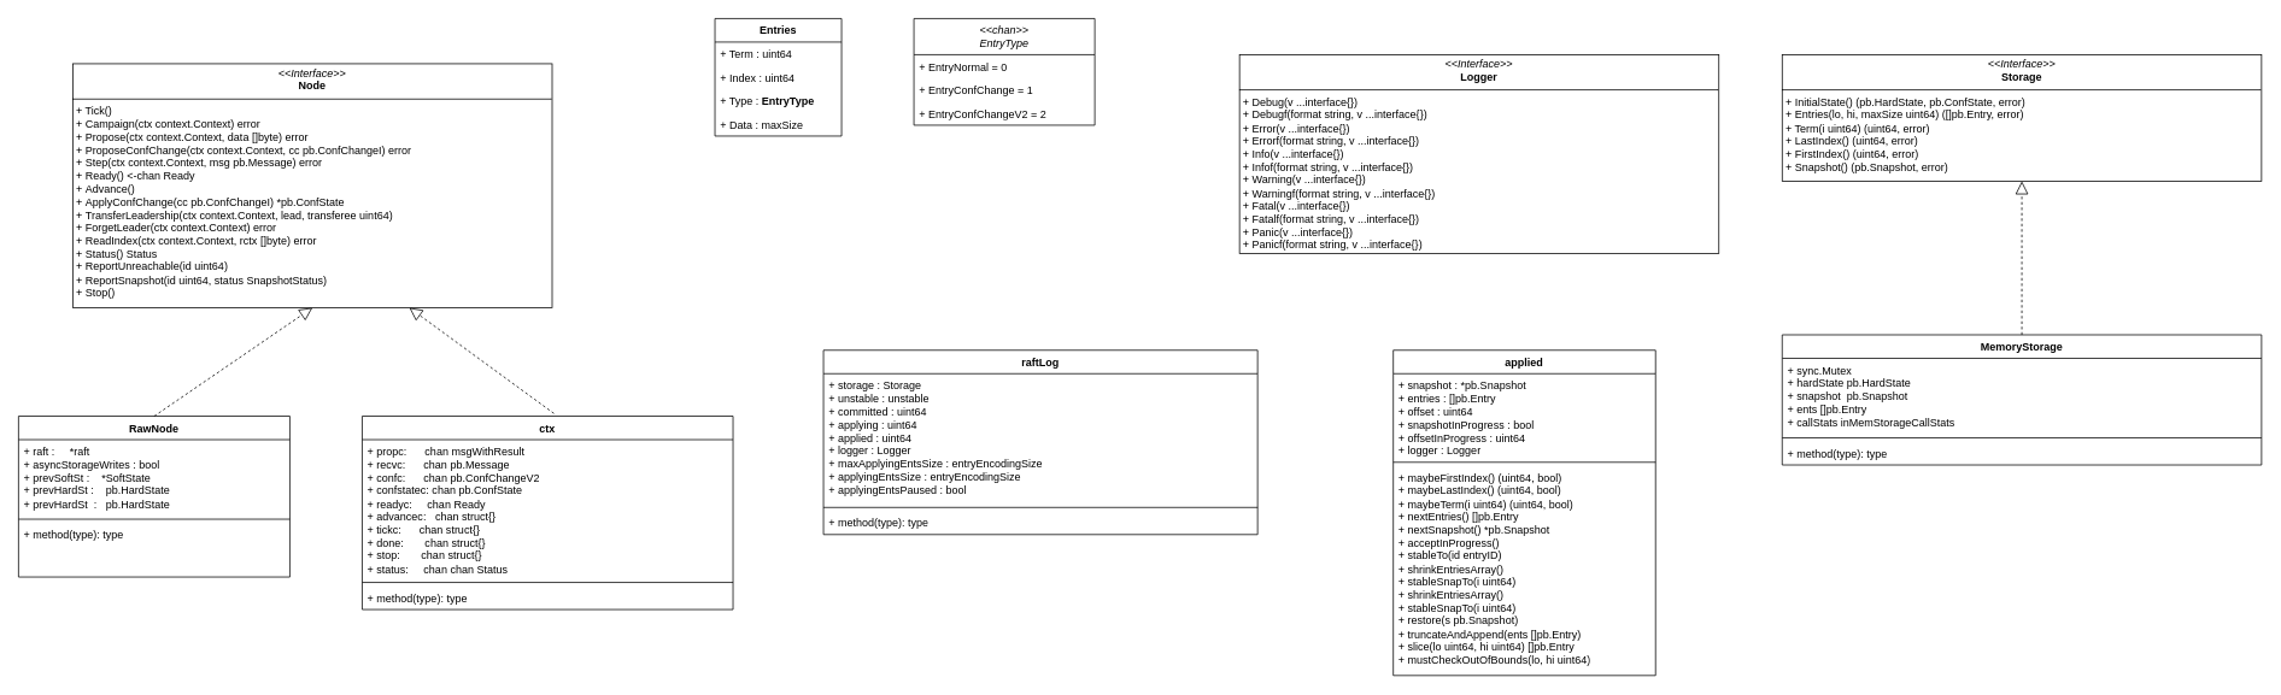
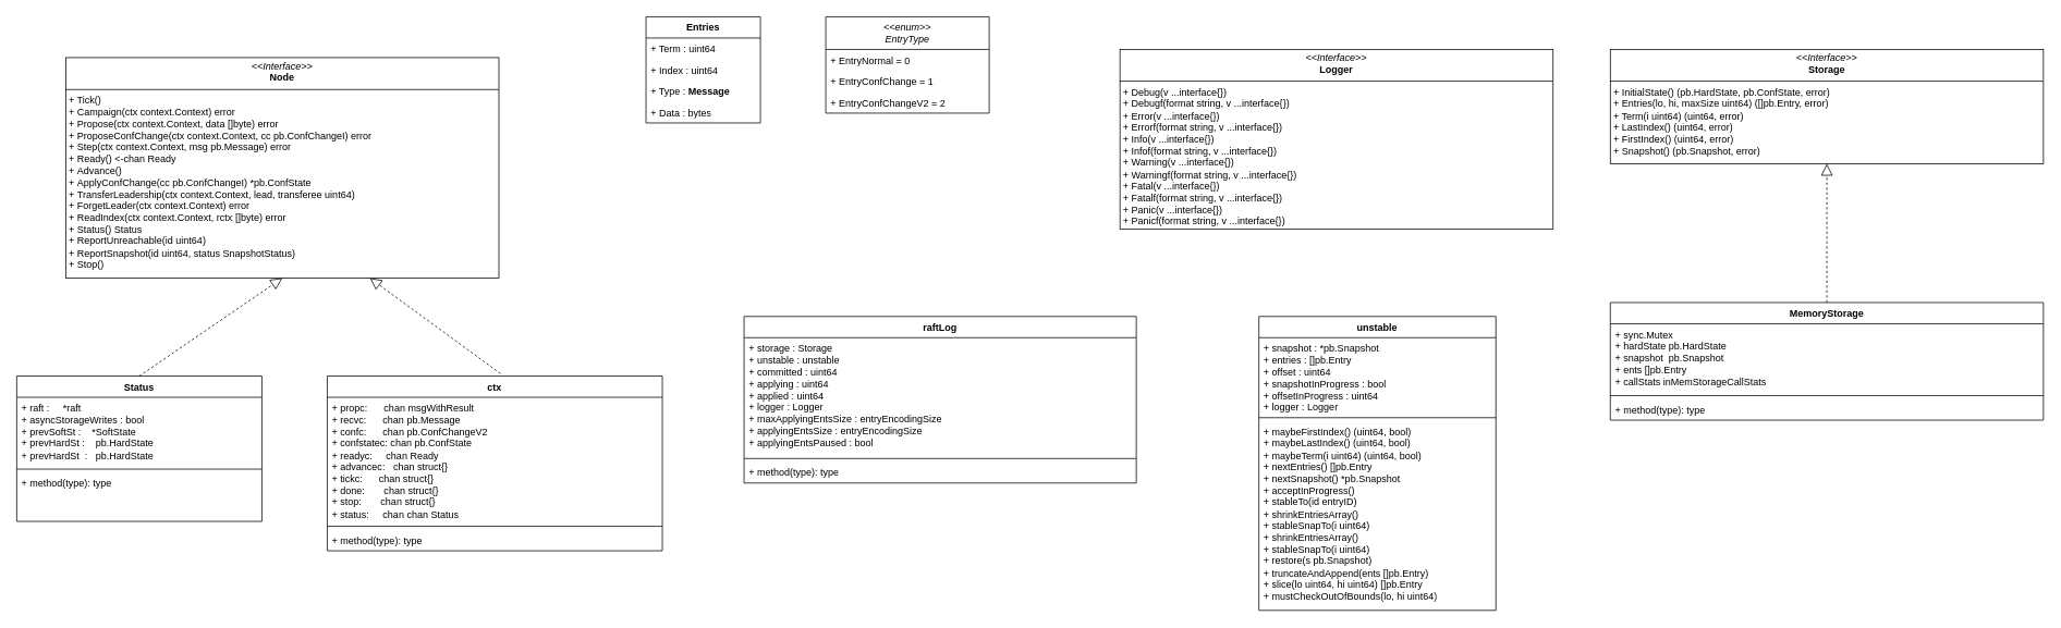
- <mxCell id="28" value="&lt;i&gt;&amp;lt;&amp;lt;chan&amp;gt;&amp;gt;&lt;/i&gt;&lt;div&gt;&lt;i&gt;EntryType&lt;br&gt;&lt;/i&gt;&lt;/div&gt;" style="swimlane;fontStyle=0;childLayout=stackLayout;horizontal=1;startSize=40;fillColor=none;horizontalStack=0;resizeParent=1;resizeParentMax=0;resizeLast=0;collapsible=1;marginBottom=0;whiteSpace=wrap;html=1;" parent="1" vertex="1"><mxGeometry x="1010" y="20" width="200" height="118" as="geometry" /></mxCell>
+ <mxCell id="28" value="&lt;i&gt;&amp;lt;&amp;lt;enum&amp;gt;&amp;gt;&lt;/i&gt;&lt;div&gt;&lt;i&gt;EntryType&lt;br&gt;&lt;/i&gt;&lt;/div&gt;" style="swimlane;fontStyle=0;childLayout=stackLayout;horizontal=1;startSize=40;fillColor=none;horizontalStack=0;resizeParent=1;resizeParentMax=0;resizeLast=0;collapsible=1;marginBottom=0;whiteSpace=wrap;html=1;" parent="1" vertex="1"><mxGeometry x="1010" y="20" width="200" height="118" as="geometry" /></mxCell>
- <mxCell id="35" value="+ Type : &lt;b&gt;EntryType&lt;/b&gt;" style="text;strokeColor=none;fillColor=none;align=left;verticalAlign=top;spacingLeft=4;spacingRight=4;overflow=hidden;rotatable=0;points=[[0,0.5],[1,0.5]];portConstraint=eastwest;whiteSpace=wrap;html=1;" parent="32" vertex="1"><mxGeometry y="78" width="140" height="26" as="geometry" /></mxCell>
+ <mxCell id="35" value="+ Type : &lt;b&gt;Message&lt;/b&gt;" style="text;strokeColor=none;fillColor=none;align=left;verticalAlign=top;spacingLeft=4;spacingRight=4;overflow=hidden;rotatable=0;points=[[0,0.5],[1,0.5]];portConstraint=eastwest;whiteSpace=wrap;html=1;" parent="32" vertex="1"><mxGeometry y="78" width="140" height="26" as="geometry" /></mxCell>
- <mxCell id="36" value="+&amp;nbsp;Data :&amp;nbsp;maxSize" style="text;strokeColor=none;fillColor=none;align=left;verticalAlign=top;spacingLeft=4;spacingRight=4;overflow=hidden;rotatable=0;points=[[0,0.5],[1,0.5]];portConstraint=eastwest;whiteSpace=wrap;html=1;" vertex="1" parent="32"><mxGeometry y="104" width="140" height="26" as="geometry" /></mxCell>
+ <mxCell id="36" value="+&amp;nbsp;Data :&amp;nbsp;bytes" style="text;strokeColor=none;fillColor=none;align=left;verticalAlign=top;spacingLeft=4;spacingRight=4;overflow=hidden;rotatable=0;points=[[0,0.5],[1,0.5]];portConstraint=eastwest;whiteSpace=wrap;html=1;" vertex="1" parent="32"><mxGeometry y="104" width="140" height="26" as="geometry" /></mxCell>
- <mxCell id="13" value="applied" style="swimlane;fontStyle=1;align=center;verticalAlign=top;childLayout=stackLayout;horizontal=1;startSize=26;horizontalStack=0;resizeParent=1;resizeParentMax=0;resizeLast=0;collapsible=1;marginBottom=0;whiteSpace=wrap;html=1;" parent="1" vertex="1"><mxGeometry x="1540" y="387" width="290" height="360" as="geometry" /></mxCell>
+ <mxCell id="13" value="unstable" style="swimlane;fontStyle=1;align=center;verticalAlign=top;childLayout=stackLayout;horizontal=1;startSize=26;horizontalStack=0;resizeParent=1;resizeParentMax=0;resizeLast=0;collapsible=1;marginBottom=0;whiteSpace=wrap;html=1;" parent="1" vertex="1"><mxGeometry x="1540" y="387" width="290" height="360" as="geometry" /></mxCell>
- <mxCell id="3" value="RawNode" style="swimlane;fontStyle=1;align=center;verticalAlign=top;childLayout=stackLayout;horizontal=1;startSize=26;horizontalStack=0;resizeParent=1;resizeParentMax=0;resizeLast=0;collapsible=1;marginBottom=0;whiteSpace=wrap;html=1;" parent="1" vertex="1"><mxGeometry x="20" y="460" width="300" height="178" as="geometry" /></mxCell>
+ <mxCell id="3" value="Status" style="swimlane;fontStyle=1;align=center;verticalAlign=top;childLayout=stackLayout;horizontal=1;startSize=26;horizontalStack=0;resizeParent=1;resizeParentMax=0;resizeLast=0;collapsible=1;marginBottom=0;whiteSpace=wrap;html=1;" parent="1" vertex="1"><mxGeometry x="20" y="460" width="300" height="178" as="geometry" /></mxCell>
